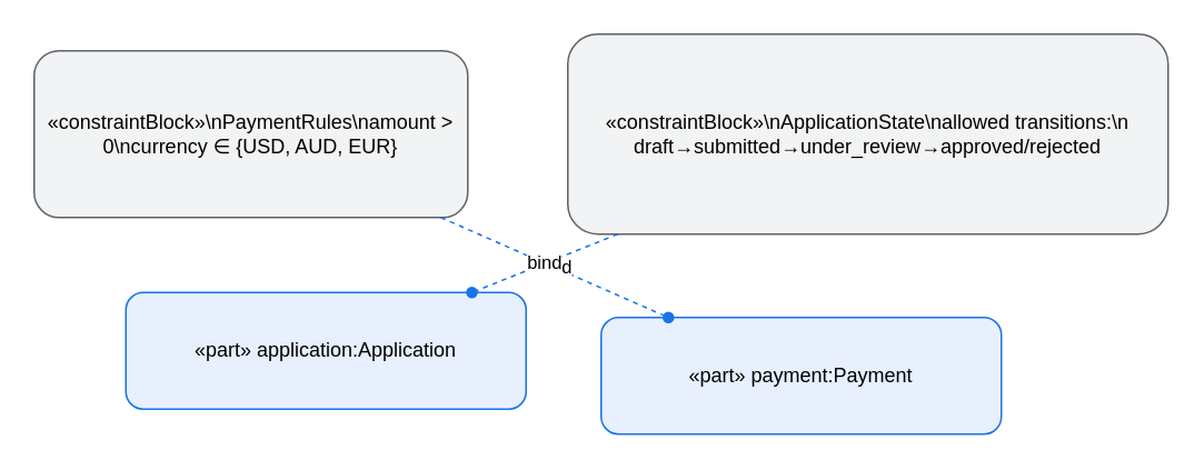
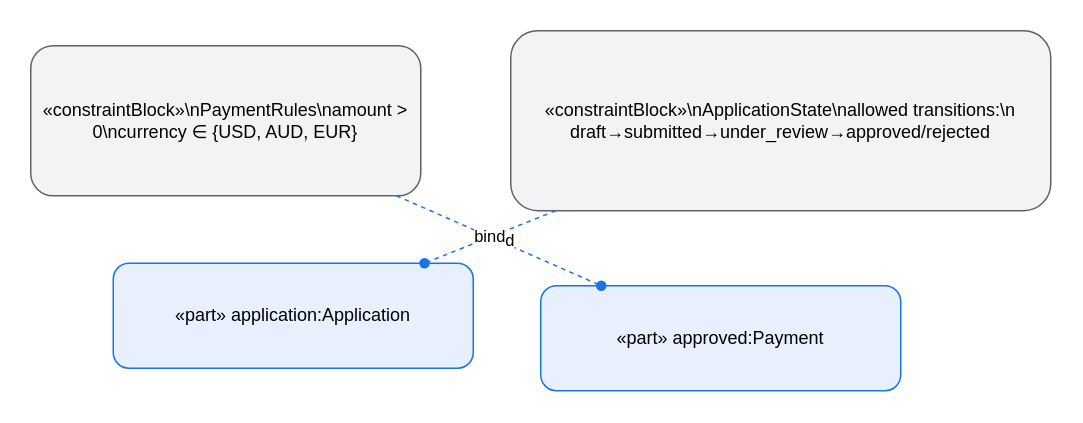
- <mxCell id="5" value="«part» payment:Payment" style="rounded=1;whiteSpace=wrap;html=1;strokeColor=#1a73e8;fillColor=#e8f0fe" vertex="1" parent="1"><mxGeometry x="360" y="190" width="240" height="70" as="geometry" /></mxCell>
+ <mxCell id="5" value="«part» approved:Payment" style="rounded=1;whiteSpace=wrap;html=1;strokeColor=#1a73e8;fillColor=#e8f0fe" vertex="1" parent="1"><mxGeometry x="360" y="190" width="240" height="70" as="geometry" /></mxCell>
